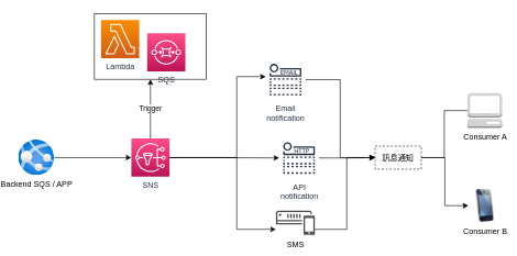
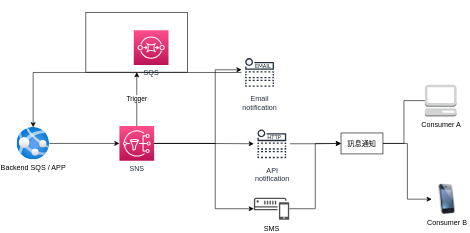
- <mxCell id="9" value="Lambda" style="sketch=0;points=[[0,0,0],[0.25,0,0],[0.5,0,0],[0.75,0,0],[1,0,0],[0,1,0],[0.25,1,0],[0.5,1,0],[0.75,1,0],[1,1,0],[0,0.25,0],[0,0.5,0],[0,0.75,0],[1,0.25,0],[1,0.5,0],[1,0.75,0]];outlineConnect=0;fontColor=#232F3E;gradientColor=#F78E04;gradientDirection=north;fillColor=#D05C17;strokeColor=#ffffff;dashed=0;verticalLabelPosition=bottom;verticalAlign=top;align=center;html=1;fontSize=12;fontStyle=0;aspect=fixed;shape=mxgraph.aws4.resourceIcon;resIcon=mxgraph.aws4.lambda;" parent="1" vertex="1"><mxGeometry x="145" y="30" width="58" height="58" as="geometry" /></mxCell>
- <mxCell id="11" style="edgeStyle=orthogonalEdgeStyle;rounded=0;orthogonalLoop=1;jettySize=auto;html=1;entryX=0;entryY=0.5;entryDx=0;entryDy=0;" parent="1" source="12" target="22" edge="1"><mxGeometry relative="1" as="geometry" /></mxCell>
+ <mxCell id="11" style="edgeStyle=orthogonalEdgeStyle;rounded=0;orthogonalLoop=1;jettySize=auto;html=1;" parent="1" source="12" target="19" edge="1"><mxGeometry relative="1" as="geometry" /></mxCell>
- <mxCell id="22" value="訊息通知" style="rounded=0;whiteSpace=wrap;html=1;fillColor=default;dashed=1;" parent="1" vertex="1"><mxGeometry x="561" y="221.5" width="70" height="35" as="geometry" /></mxCell>
+ <mxCell id="22" value="訊息通知" style="rounded=0;whiteSpace=wrap;html=1;fillColor=default;" parent="1" vertex="1"><mxGeometry x="561" y="221.5" width="70" height="35" as="geometry" /></mxCell>
- <mxCell id="3" value="Consumer B" style="image;html=1;image=img/lib/clip_art/telecommunication/iPhone_128x128.png" parent="1" vertex="1"><mxGeometry x="702.5" y="287" width="50" height="50" as="geometry" /></mxCell>
+ <mxCell id="3" value="Consumer B" style="image;html=1;image=img/lib/clip_art/telecommunication/iPhone_128x128.png" parent="1" vertex="1"><mxGeometry x="712.5" y="307" width="50" height="50" as="geometry" /></mxCell>
- <mxCell id="16" value="SMS" style="sketch=0;pointerEvents=1;shadow=0;dashed=0;html=1;strokeColor=none;fillColor=#505050;labelPosition=center;verticalLabelPosition=bottom;verticalAlign=top;outlineConnect=0;align=center;shape=mxgraph.office.communications.sms_gateway;" parent="1" vertex="1"><mxGeometry x="410.5" y="319.5" width="59" height="37" as="geometry" /></mxCell>
+ <mxCell id="16" value="SMS" style="sketch=0;pointerEvents=1;shadow=0;dashed=0;html=1;strokeColor=none;fillColor=#505050;labelPosition=center;verticalLabelPosition=bottom;verticalAlign=top;outlineConnect=0;align=center;shape=mxgraph.office.communications.sms_gateway;" parent="1" vertex="1"><mxGeometry x="415.5" y="329.5" width="59" height="37" as="geometry" /></mxCell>
